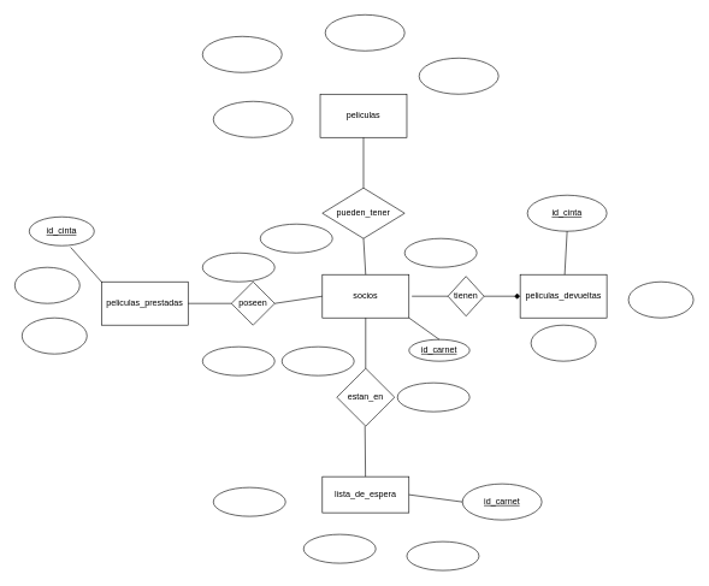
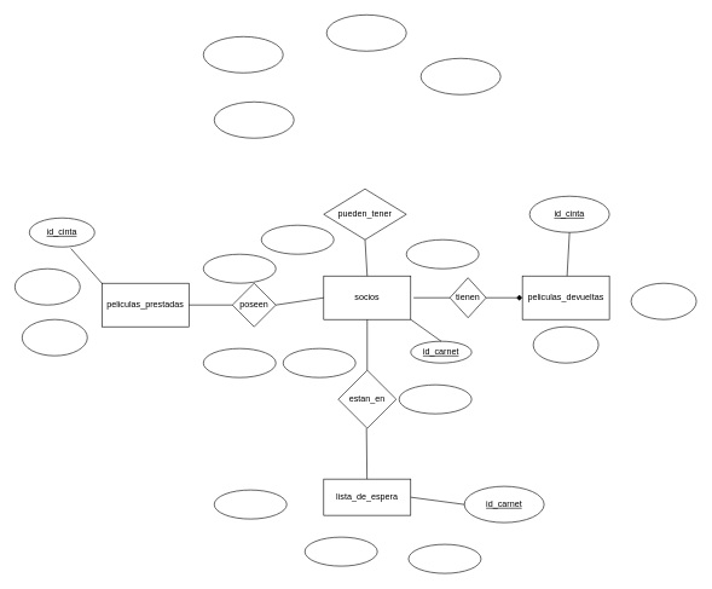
- <mxCell id="6" value="peliculas" style="rounded=0;whiteSpace=wrap;html=1;" vertex="1" parent="1"><mxGeometry x="443" y="130" width="120" height="60" as="geometry" /></mxCell>
- <mxCell id="18" value="" style="endArrow=none;html=1;rounded=0;entryX=0.5;entryY=1;entryDx=0;entryDy=0;exitX=0.5;exitY=0;exitDx=0;exitDy=0;" edge="1" parent="1" source="10" target="6"><mxGeometry width="50" height="50" relative="1" as="geometry"><mxPoint x="530" y="440" as="sourcePoint" /><mxPoint x="580" y="390" as="targetPoint" /></mxGeometry></mxCell>
